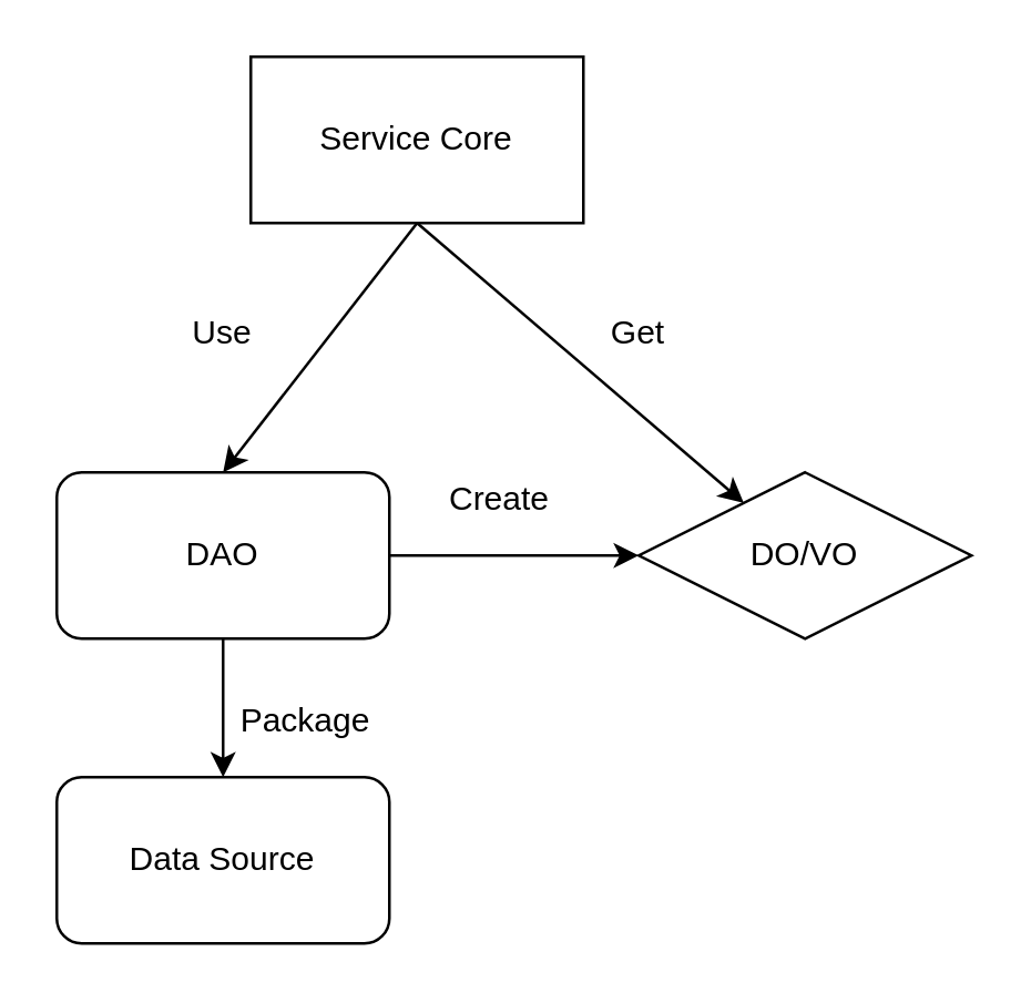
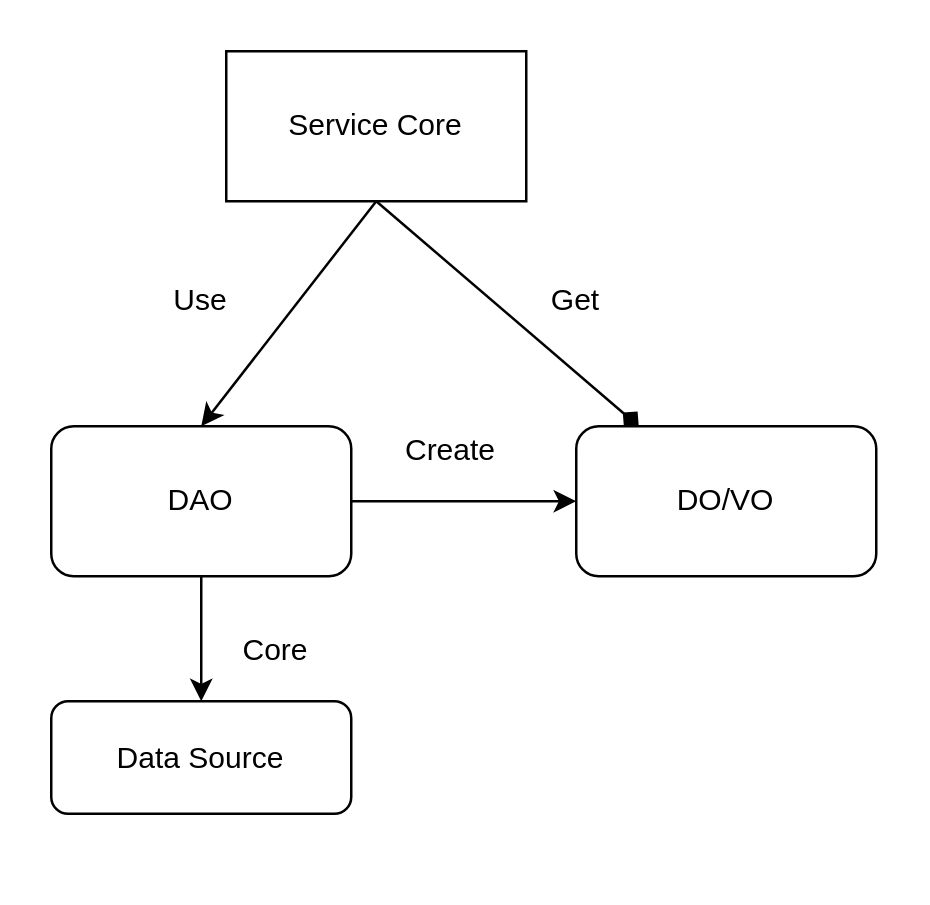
- <mxCell id="3" style="edgeStyle=none;rounded=0;orthogonalLoop=1;jettySize=auto;html=1;exitX=0.5;exitY=1;exitDx=0;exitDy=0;" edge="1" parent="1" source="4" target="8"><mxGeometry relative="1" as="geometry" /></mxCell>
+ <mxCell id="3" style="edgeStyle=none;rounded=0;orthogonalLoop=1;jettySize=auto;html=1;exitX=0.5;exitY=1;exitDx=0;exitDy=0;endArrow=diamond;" edge="1" parent="1" source="4" target="8"><mxGeometry relative="1" as="geometry" /></mxCell>
- <mxCell id="8" value="DO/VO" style="rhombus;whiteSpace=wrap;html=1;" vertex="1" parent="1"><mxGeometry x="230" y="170" width="120" height="60" as="geometry" /></mxCell>
+ <mxCell id="8" value="DO/VO" style="rounded=1;whiteSpace=wrap;html=1;" vertex="1" parent="1"><mxGeometry x="230" y="170" width="120" height="60" as="geometry" /></mxCell>
- <mxCell id="12" value="Package" style="text;html=1;strokeColor=none;fillColor=none;align=center;verticalAlign=middle;whiteSpace=wrap;rounded=0;" vertex="1" parent="1"><mxGeometry x="90" y="250" width="40" height="20" as="geometry" /></mxCell>
+ <mxCell id="12" value="Core" style="text;html=1;strokeColor=none;fillColor=none;align=center;verticalAlign=middle;whiteSpace=wrap;rounded=0;" vertex="1" parent="1"><mxGeometry x="90" y="250" width="40" height="20" as="geometry" /></mxCell>
- <mxCell id="9" value="Data Source" style="rounded=1;whiteSpace=wrap;html=1;" vertex="1" parent="1"><mxGeometry x="20" y="280" width="120" height="60" as="geometry" /></mxCell>
+ <mxCell id="9" value="Data Source" style="rounded=1;whiteSpace=wrap;html=1;" vertex="1" parent="1"><mxGeometry x="20" y="280" width="120" height="45" as="geometry" /></mxCell>
